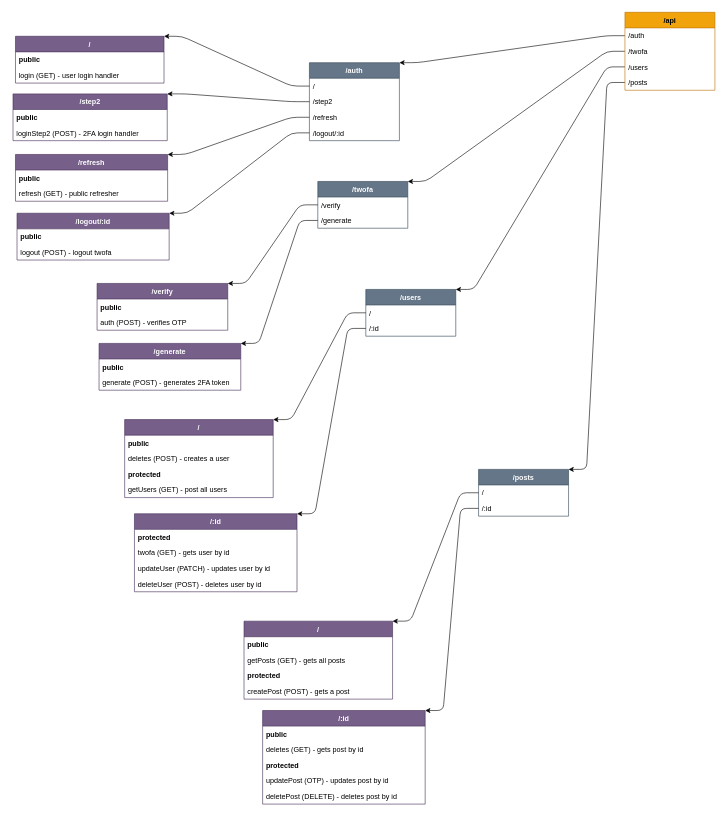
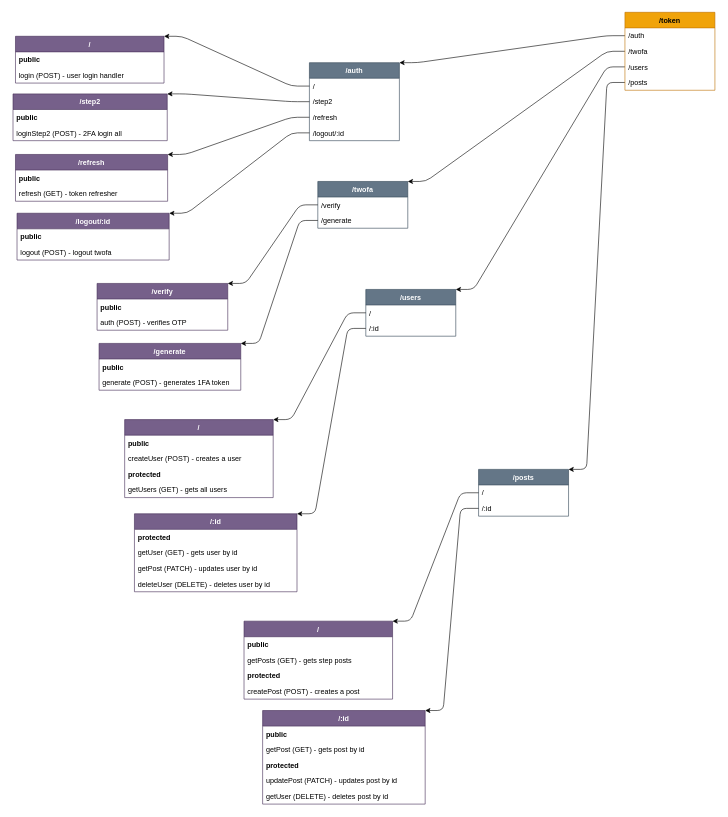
- <mxCell id="69" value="/api" style="swimlane;fontStyle=1;childLayout=stackLayout;horizontal=1;startSize=26;fillColor=#f0a30a;horizontalStack=0;resizeParent=1;resizeParentMax=0;resizeLast=0;collapsible=1;marginBottom=0;fontColor=#000000;strokeColor=#BD7000;" vertex="1" parent="1"><mxGeometry x="1041" y="20" width="150" height="130" as="geometry" /></mxCell>
+ <mxCell id="69" value="/token" style="swimlane;fontStyle=1;childLayout=stackLayout;horizontal=1;startSize=26;fillColor=#f0a30a;horizontalStack=0;resizeParent=1;resizeParentMax=0;resizeLast=0;collapsible=1;marginBottom=0;fontColor=#000000;strokeColor=#BD7000;" vertex="1" parent="1"><mxGeometry x="1041" y="20" width="150" height="130" as="geometry" /></mxCell>
- <mxCell id="24" value="login (GET) - user login handler" style="text;strokeColor=none;fillColor=none;align=left;verticalAlign=top;spacingLeft=4;spacingRight=4;overflow=hidden;rotatable=0;points=[[0,0.5],[1,0.5]];portConstraint=eastwest;" vertex="1" parent="22"><mxGeometry y="52" width="247.63" height="26" as="geometry" /></mxCell>
+ <mxCell id="24" value="login (POST) - user login handler" style="text;strokeColor=none;fillColor=none;align=left;verticalAlign=top;spacingLeft=4;spacingRight=4;overflow=hidden;rotatable=0;points=[[0,0.5],[1,0.5]];portConstraint=eastwest;" vertex="1" parent="22"><mxGeometry y="52" width="247.63" height="26" as="geometry" /></mxCell>
- <mxCell id="21" value="loginStep2 (POST) - 2FA login handler" style="text;strokeColor=none;fillColor=none;align=left;verticalAlign=top;spacingLeft=4;spacingRight=4;overflow=hidden;rotatable=0;points=[[0,0.5],[1,0.5]];portConstraint=eastwest;" vertex="1" parent="19"><mxGeometry y="52" width="257.13" height="26" as="geometry" /></mxCell>
+ <mxCell id="21" value="loginStep2 (POST) - 2FA login all" style="text;strokeColor=none;fillColor=none;align=left;verticalAlign=top;spacingLeft=4;spacingRight=4;overflow=hidden;rotatable=0;points=[[0,0.5],[1,0.5]];portConstraint=eastwest;" vertex="1" parent="19"><mxGeometry y="52" width="257.13" height="26" as="geometry" /></mxCell>
- <mxCell id="15" value="refresh (GET) - public refresher" style="text;strokeColor=none;fillColor=none;align=left;verticalAlign=top;spacingLeft=4;spacingRight=4;overflow=hidden;rotatable=0;points=[[0,0.5],[1,0.5]];portConstraint=eastwest;" vertex="1" parent="13"><mxGeometry y="52" width="253.63" height="26" as="geometry" /></mxCell>
+ <mxCell id="15" value="refresh (GET) - token refresher" style="text;strokeColor=none;fillColor=none;align=left;verticalAlign=top;spacingLeft=4;spacingRight=4;overflow=hidden;rotatable=0;points=[[0,0.5],[1,0.5]];portConstraint=eastwest;" vertex="1" parent="13"><mxGeometry y="52" width="253.63" height="26" as="geometry" /></mxCell>
- <mxCell id="35" value="generate (POST) - generates 2FA token" style="text;strokeColor=none;fillColor=none;align=left;verticalAlign=top;spacingLeft=4;spacingRight=4;overflow=hidden;rotatable=0;points=[[0,0.5],[1,0.5]];portConstraint=eastwest;" vertex="1" parent="33"><mxGeometry y="52" width="236.26" height="26" as="geometry" /></mxCell>
+ <mxCell id="35" value="generate (POST) - generates 1FA token" style="text;strokeColor=none;fillColor=none;align=left;verticalAlign=top;spacingLeft=4;spacingRight=4;overflow=hidden;rotatable=0;points=[[0,0.5],[1,0.5]];portConstraint=eastwest;" vertex="1" parent="33"><mxGeometry y="52" width="236.26" height="26" as="geometry" /></mxCell>
- <mxCell id="43" value="deletes (POST) - creates a user" style="text;strokeColor=none;fillColor=none;align=left;verticalAlign=top;spacingLeft=4;spacingRight=4;overflow=hidden;rotatable=0;points=[[0,0.5],[1,0.5]];portConstraint=eastwest;" vertex="1" parent="41"><mxGeometry y="52" width="247.63" height="26" as="geometry" /></mxCell>
+ <mxCell id="43" value="createUser (POST) - creates a user" style="text;strokeColor=none;fillColor=none;align=left;verticalAlign=top;spacingLeft=4;spacingRight=4;overflow=hidden;rotatable=0;points=[[0,0.5],[1,0.5]];portConstraint=eastwest;" vertex="1" parent="41"><mxGeometry y="52" width="247.63" height="26" as="geometry" /></mxCell>
- <mxCell id="45" value="getUsers (GET) - post all users" style="text;strokeColor=none;fillColor=none;align=left;verticalAlign=top;spacingLeft=4;spacingRight=4;overflow=hidden;rotatable=0;points=[[0,0.5],[1,0.5]];portConstraint=eastwest;" vertex="1" parent="41"><mxGeometry y="104" width="247.63" height="26" as="geometry" /></mxCell>
+ <mxCell id="45" value="getUsers (GET) - gets all users" style="text;strokeColor=none;fillColor=none;align=left;verticalAlign=top;spacingLeft=4;spacingRight=4;overflow=hidden;rotatable=0;points=[[0,0.5],[1,0.5]];portConstraint=eastwest;" vertex="1" parent="41"><mxGeometry y="104" width="247.63" height="26" as="geometry" /></mxCell>
- <mxCell id="49" value="twofa (GET) - gets user by id" style="text;strokeColor=none;fillColor=none;align=left;verticalAlign=top;spacingLeft=4;spacingRight=4;overflow=hidden;rotatable=0;points=[[0,0.5],[1,0.5]];portConstraint=eastwest;" vertex="1" parent="47"><mxGeometry y="52" width="271" height="26" as="geometry" /></mxCell>
+ <mxCell id="49" value="getUser (GET) - gets user by id" style="text;strokeColor=none;fillColor=none;align=left;verticalAlign=top;spacingLeft=4;spacingRight=4;overflow=hidden;rotatable=0;points=[[0,0.5],[1,0.5]];portConstraint=eastwest;" vertex="1" parent="47"><mxGeometry y="52" width="271" height="26" as="geometry" /></mxCell>
- <mxCell id="50" value="updateUser (PATCH) - updates user by id" style="text;strokeColor=none;fillColor=none;align=left;verticalAlign=top;spacingLeft=4;spacingRight=4;overflow=hidden;rotatable=0;points=[[0,0.5],[1,0.5]];portConstraint=eastwest;" vertex="1" parent="47"><mxGeometry y="78" width="271" height="26" as="geometry" /></mxCell>
+ <mxCell id="50" value="getPost (PATCH) - updates user by id" style="text;strokeColor=none;fillColor=none;align=left;verticalAlign=top;spacingLeft=4;spacingRight=4;overflow=hidden;rotatable=0;points=[[0,0.5],[1,0.5]];portConstraint=eastwest;" vertex="1" parent="47"><mxGeometry y="78" width="271" height="26" as="geometry" /></mxCell>
- <mxCell id="51" value="deleteUser (POST) - deletes user by id" style="text;strokeColor=none;fillColor=none;align=left;verticalAlign=top;spacingLeft=4;spacingRight=4;overflow=hidden;rotatable=0;points=[[0,0.5],[1,0.5]];portConstraint=eastwest;" vertex="1" parent="47"><mxGeometry y="104" width="271" height="26" as="geometry" /></mxCell>
+ <mxCell id="51" value="deleteUser (DELETE) - deletes user by id" style="text;strokeColor=none;fillColor=none;align=left;verticalAlign=top;spacingLeft=4;spacingRight=4;overflow=hidden;rotatable=0;points=[[0,0.5],[1,0.5]];portConstraint=eastwest;" vertex="1" parent="47"><mxGeometry y="104" width="271" height="26" as="geometry" /></mxCell>
- <mxCell id="58" value="getPosts (GET) - gets all posts" style="text;strokeColor=none;fillColor=none;align=left;verticalAlign=top;spacingLeft=4;spacingRight=4;overflow=hidden;rotatable=0;points=[[0,0.5],[1,0.5]];portConstraint=eastwest;" vertex="1" parent="56"><mxGeometry y="52" width="247.63" height="26" as="geometry" /></mxCell>
+ <mxCell id="58" value="getPosts (GET) - gets step posts" style="text;strokeColor=none;fillColor=none;align=left;verticalAlign=top;spacingLeft=4;spacingRight=4;overflow=hidden;rotatable=0;points=[[0,0.5],[1,0.5]];portConstraint=eastwest;" vertex="1" parent="56"><mxGeometry y="52" width="247.63" height="26" as="geometry" /></mxCell>
- <mxCell id="60" value="createPost (POST) - gets a post" style="text;strokeColor=none;fillColor=none;align=left;verticalAlign=top;spacingLeft=4;spacingRight=4;overflow=hidden;rotatable=0;points=[[0,0.5],[1,0.5]];portConstraint=eastwest;" vertex="1" parent="56"><mxGeometry y="104" width="247.63" height="26" as="geometry" /></mxCell>
+ <mxCell id="60" value="createPost (POST) - creates a post" style="text;strokeColor=none;fillColor=none;align=left;verticalAlign=top;spacingLeft=4;spacingRight=4;overflow=hidden;rotatable=0;points=[[0,0.5],[1,0.5]];portConstraint=eastwest;" vertex="1" parent="56"><mxGeometry y="104" width="247.63" height="26" as="geometry" /></mxCell>
- <mxCell id="63" value="deletes (GET) - gets post by id" style="text;strokeColor=none;fillColor=none;align=left;verticalAlign=top;spacingLeft=4;spacingRight=4;overflow=hidden;rotatable=0;points=[[0,0.5],[1,0.5]];portConstraint=eastwest;fontStyle=0" vertex="1" parent="61"><mxGeometry y="52" width="271" height="26" as="geometry" /></mxCell>
+ <mxCell id="63" value="getPost (GET) - gets post by id" style="text;strokeColor=none;fillColor=none;align=left;verticalAlign=top;spacingLeft=4;spacingRight=4;overflow=hidden;rotatable=0;points=[[0,0.5],[1,0.5]];portConstraint=eastwest;fontStyle=0" vertex="1" parent="61"><mxGeometry y="52" width="271" height="26" as="geometry" /></mxCell>
- <mxCell id="65" value="updatePost (OTP) - updates post by id" style="text;strokeColor=none;fillColor=none;align=left;verticalAlign=top;spacingLeft=4;spacingRight=4;overflow=hidden;rotatable=0;points=[[0,0.5],[1,0.5]];portConstraint=eastwest;" vertex="1" parent="61"><mxGeometry y="104" width="271" height="26" as="geometry" /></mxCell>
+ <mxCell id="65" value="updatePost (PATCH) - updates post by id" style="text;strokeColor=none;fillColor=none;align=left;verticalAlign=top;spacingLeft=4;spacingRight=4;overflow=hidden;rotatable=0;points=[[0,0.5],[1,0.5]];portConstraint=eastwest;" vertex="1" parent="61"><mxGeometry y="104" width="271" height="26" as="geometry" /></mxCell>
- <mxCell id="66" value="deletePost (DELETE) - deletes post by id" style="text;strokeColor=none;fillColor=none;align=left;verticalAlign=top;spacingLeft=4;spacingRight=4;overflow=hidden;rotatable=0;points=[[0,0.5],[1,0.5]];portConstraint=eastwest;" vertex="1" parent="61"><mxGeometry y="130" width="271" height="26" as="geometry" /></mxCell>
+ <mxCell id="66" value="getUser (DELETE) - deletes post by id" style="text;strokeColor=none;fillColor=none;align=left;verticalAlign=top;spacingLeft=4;spacingRight=4;overflow=hidden;rotatable=0;points=[[0,0.5],[1,0.5]];portConstraint=eastwest;" vertex="1" parent="61"><mxGeometry y="130" width="271" height="26" as="geometry" /></mxCell>
